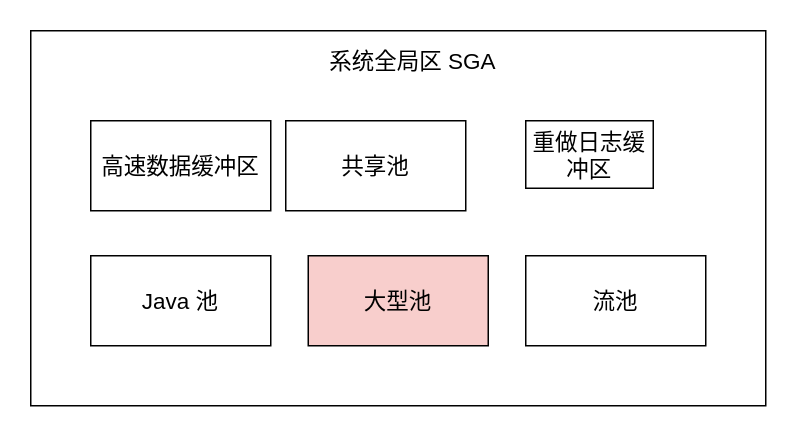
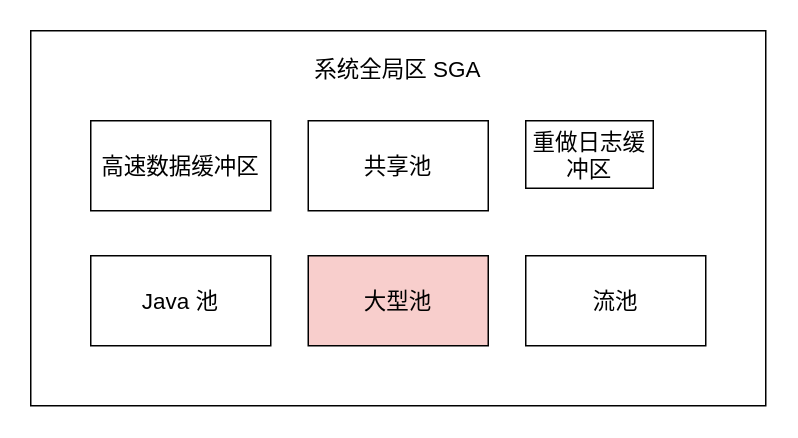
- <mxCell id="3" value="系统全局区 SGA" style="text;html=1;strokeColor=none;fillColor=none;align=center;verticalAlign=middle;whiteSpace=wrap;rounded=0;fontSize=15;" parent="1" vertex="1"><mxGeometry x="212" y="25" width="126" height="30" as="geometry" /></mxCell>
+ <mxCell id="3" value="系统全局区 SGA" style="text;html=1;strokeColor=none;fillColor=none;align=center;verticalAlign=middle;whiteSpace=wrap;rounded=0;fontSize=15;" parent="1" vertex="1"><mxGeometry x="202" y="30" width="126" height="30" as="geometry" /></mxCell>
- <mxCell id="5" value="共享池" style="rounded=0;whiteSpace=wrap;html=1;fontSize=15;" parent="1" vertex="1"><mxGeometry x="190" y="80" width="120" height="60" as="geometry" /></mxCell>
+ <mxCell id="5" value="共享池" style="rounded=0;whiteSpace=wrap;html=1;fontSize=15;" parent="1" vertex="1"><mxGeometry x="205" y="80" width="120" height="60" as="geometry" /></mxCell>
